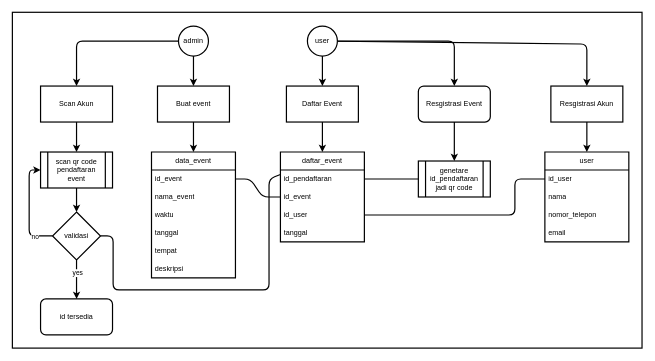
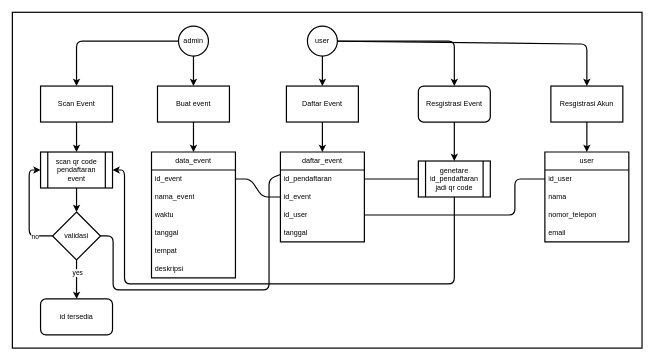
- <mxCell id="23" value="Scan Akun" style="rounded=0;whiteSpace=wrap;html=1;strokeWidth=2;" parent="1" vertex="1"><mxGeometry x="67" y="143" width="120" height="60" as="geometry" /></mxCell>
+ <mxCell id="23" value="Scan Event" style="rounded=0;whiteSpace=wrap;html=1;strokeWidth=2;" parent="1" vertex="1"><mxGeometry x="67" y="143" width="120" height="60" as="geometry" /></mxCell>
+ <mxCell id="30" style="edgeStyle=none;html=1;entryX=1;entryY=0.5;entryDx=0;entryDy=0;strokeWidth=2;" parent="1" source="31" target="35" edge="1"><mxGeometry relative="1" as="geometry"><Array as="points"><mxPoint x="757" y="473" /><mxPoint x="207" y="473" /><mxPoint x="207" y="283" /></Array></mxGeometry></mxCell>
